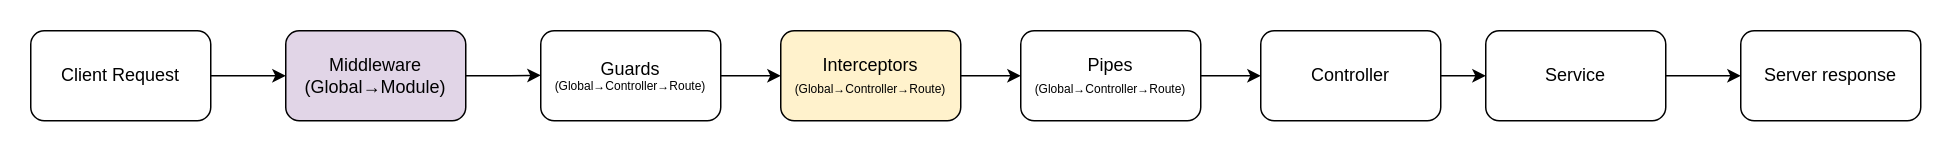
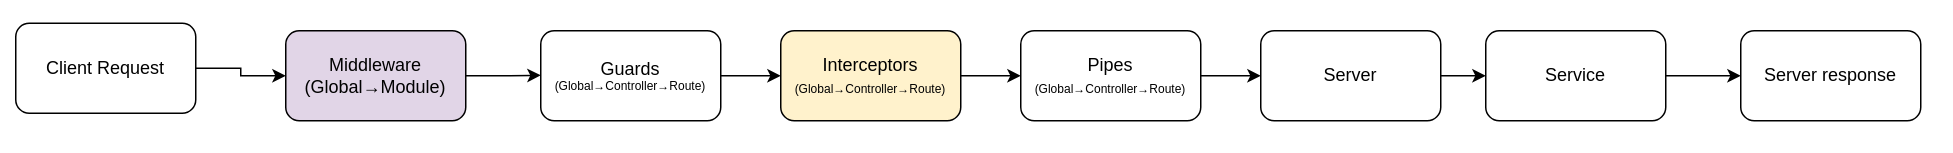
- <mxCell id="3" value="Client Request" style="rounded=1;whiteSpace=wrap;html=1;" vertex="1" parent="1"><mxGeometry x="20" y="20" width="120" height="60" as="geometry" /></mxCell>
+ <mxCell id="3" value="Client Request" style="rounded=1;whiteSpace=wrap;html=1;" vertex="1" parent="1"><mxGeometry x="10" y="15" width="120" height="60" as="geometry" /></mxCell>
- <mxCell id="13" value="Controller" style="rounded=1;whiteSpace=wrap;html=1;" vertex="1" parent="1"><mxGeometry x="840" y="20" width="120" height="60" as="geometry" /></mxCell>
+ <mxCell id="13" value="Server" style="rounded=1;whiteSpace=wrap;html=1;" vertex="1" parent="1"><mxGeometry x="840" y="20" width="120" height="60" as="geometry" /></mxCell>
